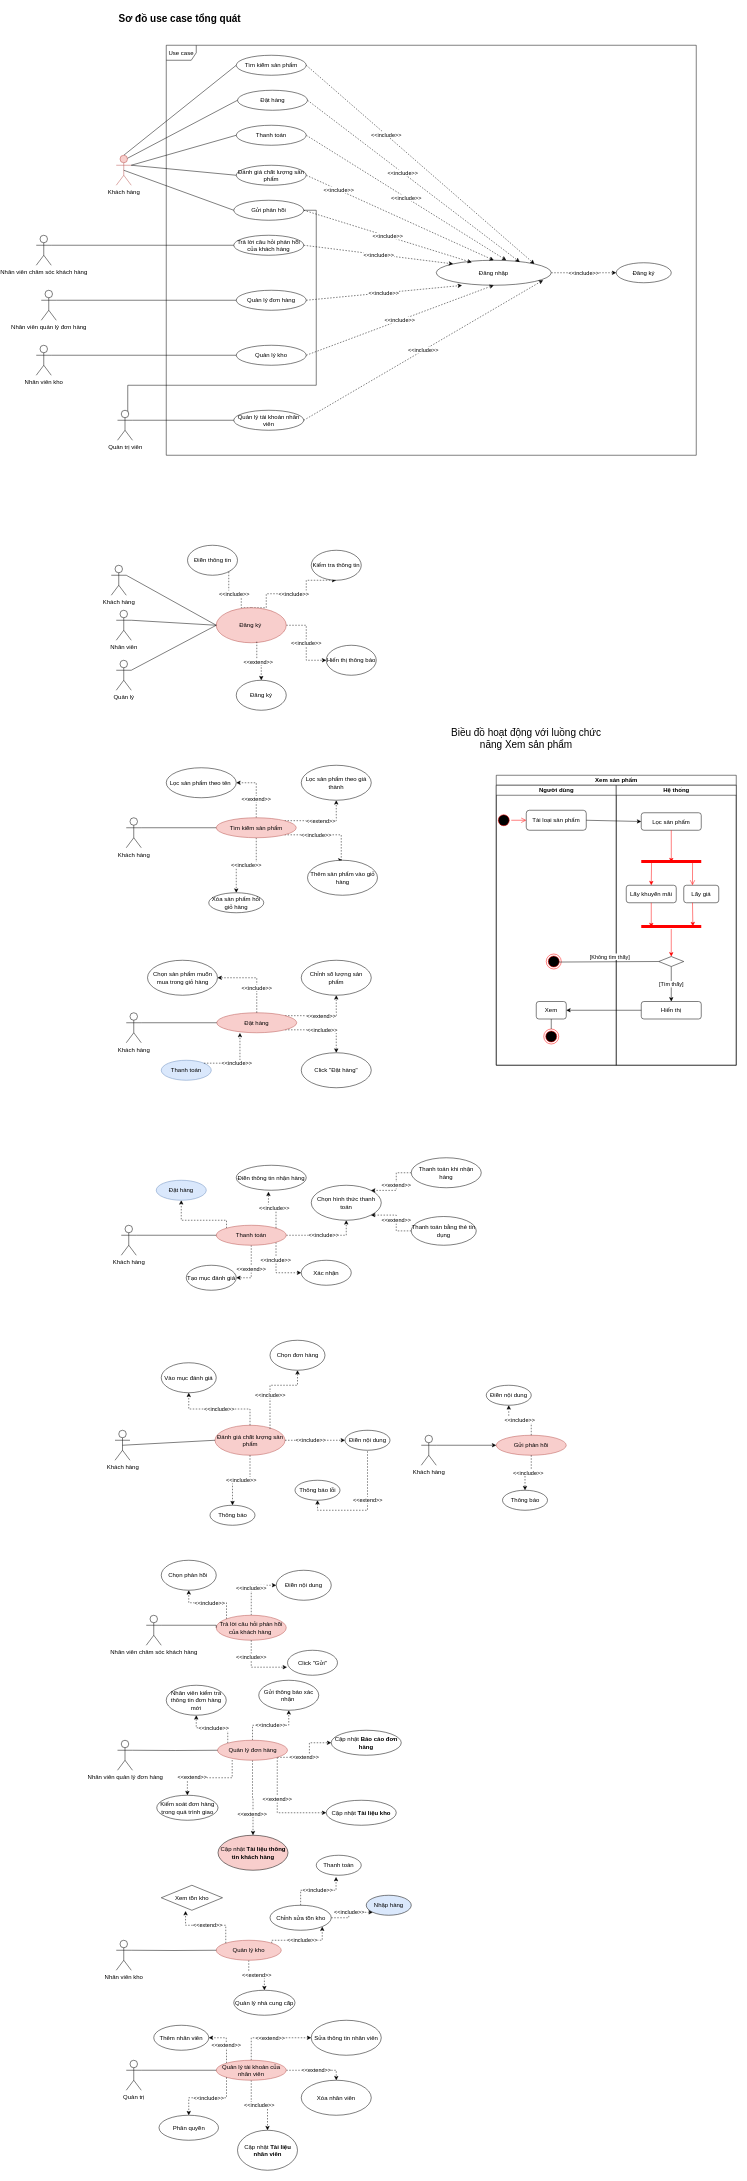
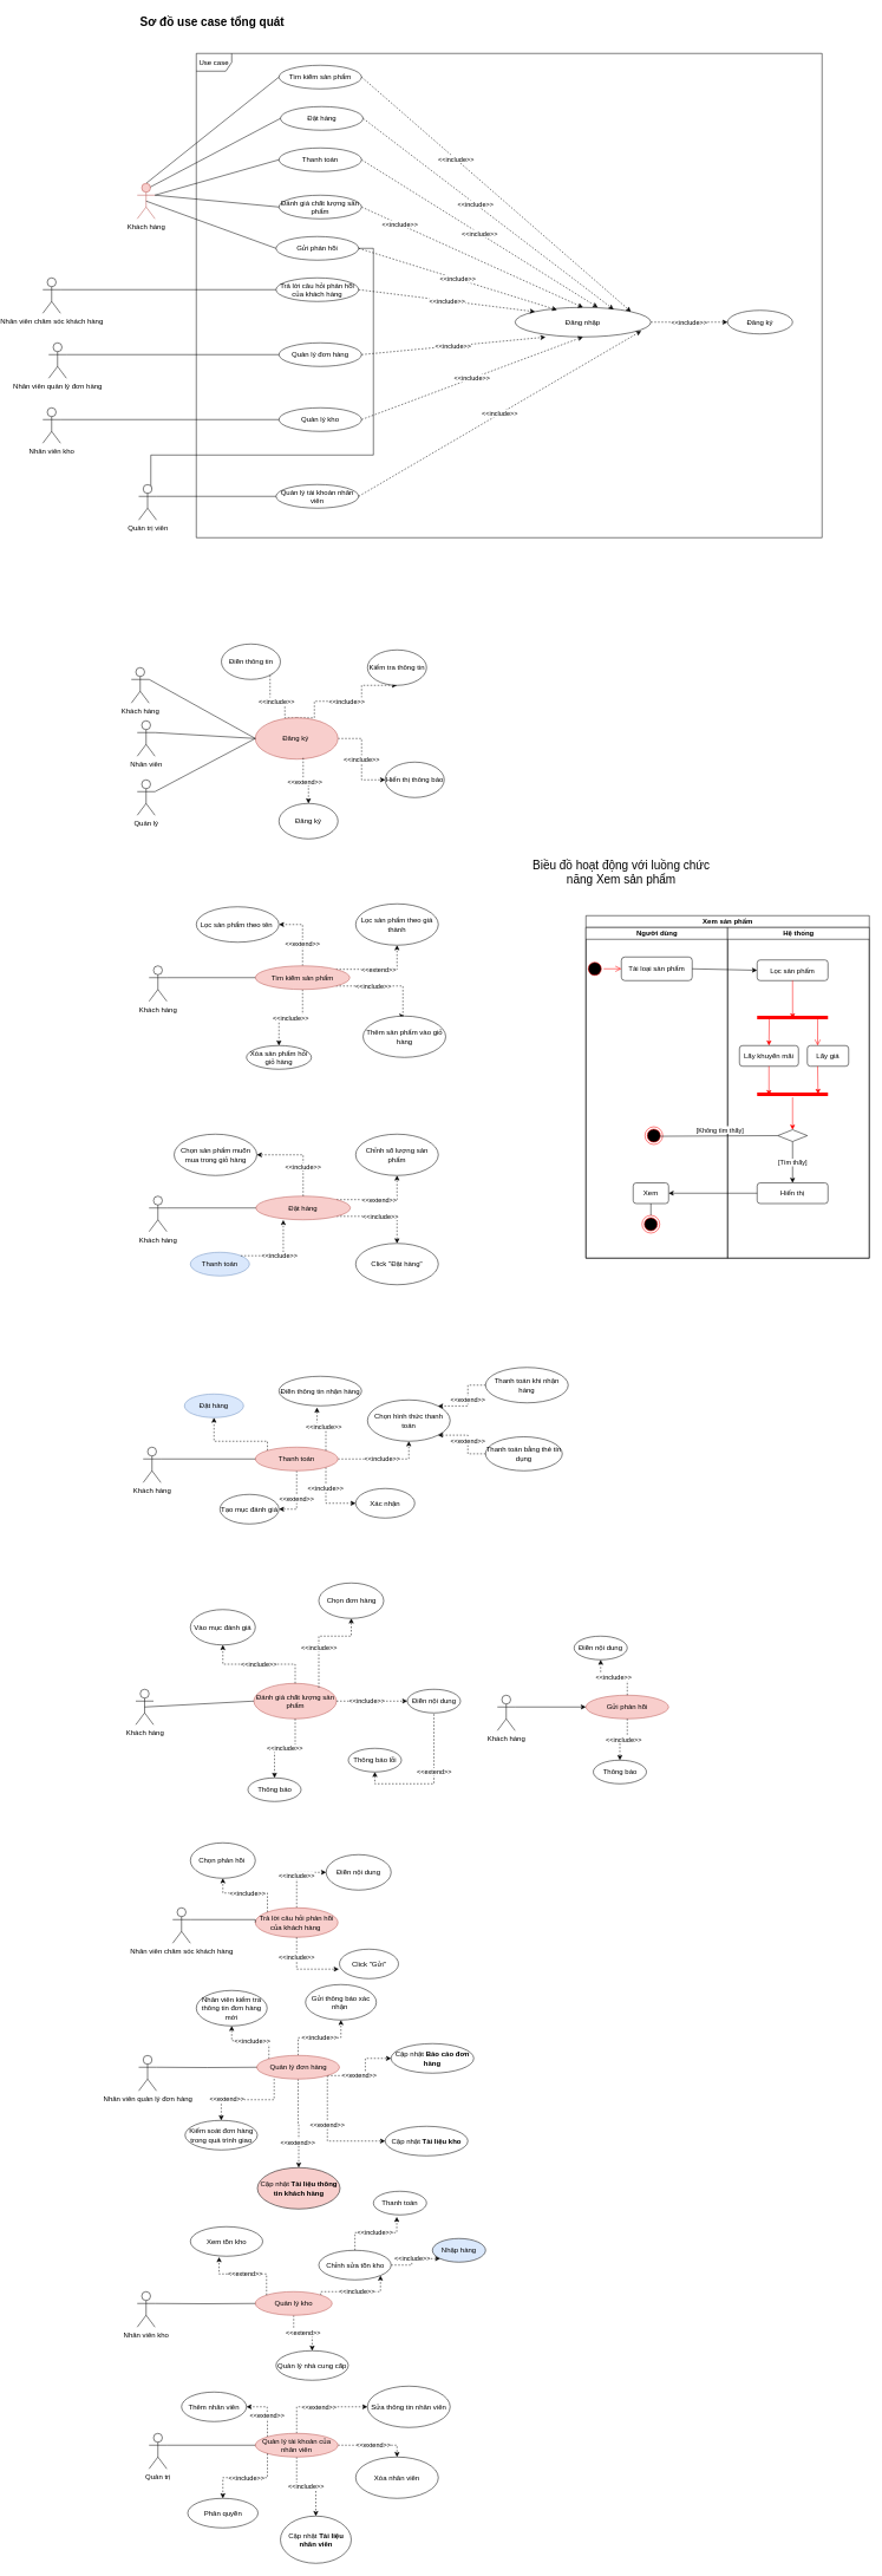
- <mxCell id="95" value="Xóa sản phẩm hỏi giỏ hàng" style="ellipse;whiteSpace=wrap;html=1;" parent="1" vertex="1"><mxGeometry x="365" y="1785" width="110" height="40" as="geometry" /></mxCell>
+ <mxCell id="95" value="Xóa sản phẩm hỏi giỏ hàng" style="ellipse;whiteSpace=wrap;html=1;" parent="1" vertex="1"><mxGeometry x="365" y="1770" width="110" height="40" as="geometry" /></mxCell>
- <mxCell id="124" value="Xem tồn kho" style="rhombus;whiteSpace=wrap;html=1;" parent="1" vertex="1"><mxGeometry x="270" y="3770" width="122.5" height="50" as="geometry" /></mxCell>
+ <mxCell id="124" value="Xem tồn kho" style="ellipse;whiteSpace=wrap;html=1;" parent="1" vertex="1"><mxGeometry x="270" y="3770" width="122.5" height="50" as="geometry" /></mxCell>
